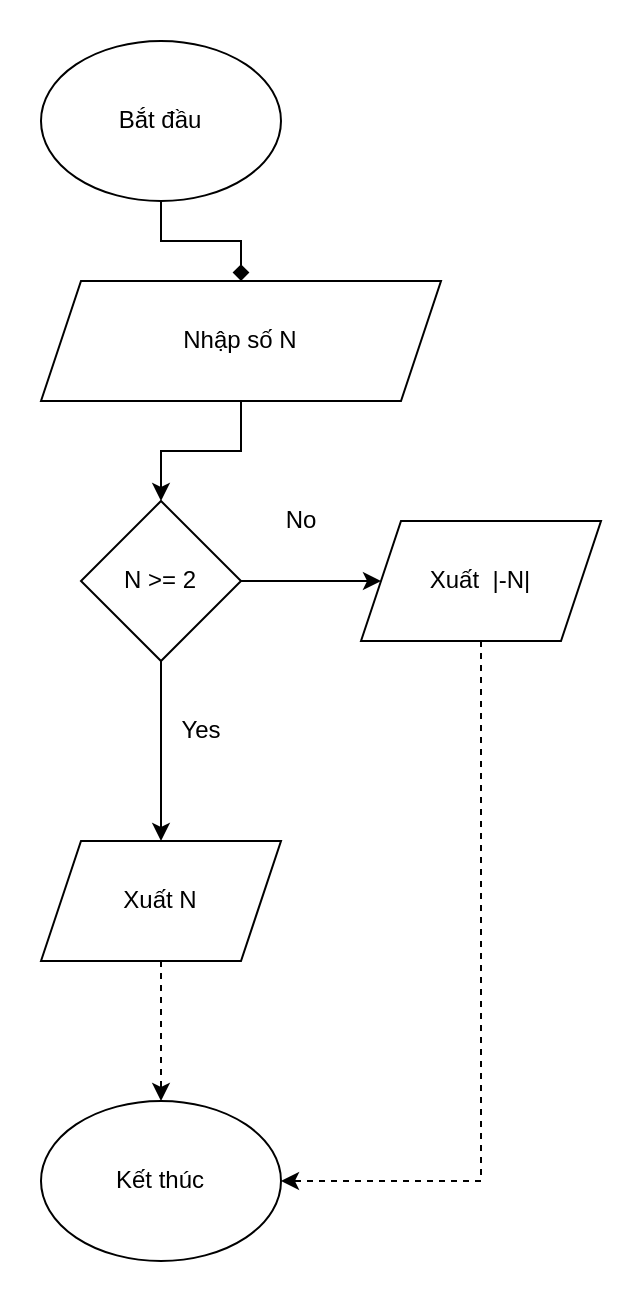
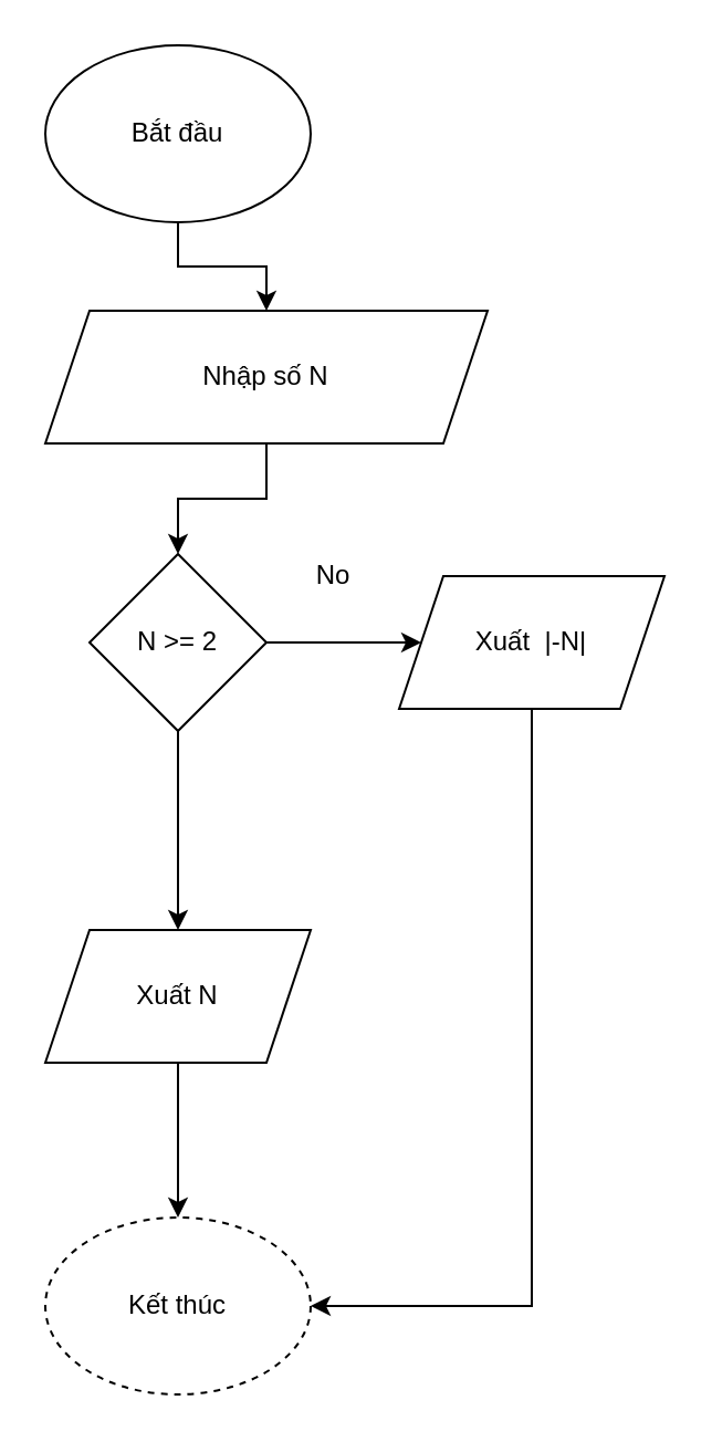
- <mxCell id="2" style="edgeStyle=orthogonalEdgeStyle;rounded=0;orthogonalLoop=1;jettySize=auto;html=1;exitX=0.5;exitY=1;exitDx=0;exitDy=0;entryX=0.5;entryY=0;entryDx=0;entryDy=0;endArrow=diamond;" edge="1" parent="1" source="3" target="5"><mxGeometry relative="1" as="geometry" /></mxCell>
+ <mxCell id="2" style="edgeStyle=orthogonalEdgeStyle;rounded=0;orthogonalLoop=1;jettySize=auto;html=1;exitX=0.5;exitY=1;exitDx=0;exitDy=0;entryX=0.5;entryY=0;entryDx=0;entryDy=0;" edge="1" parent="1" source="3" target="5"><mxGeometry relative="1" as="geometry" /></mxCell>
- <mxCell id="10" value="Yes" style="text;html=1;align=center;verticalAlign=middle;resizable=0;points=[];autosize=1;strokeColor=none;fillColor=none;" vertex="1" parent="1"><mxGeometry x="80" y="350" width="40" height="30" as="geometry" /></mxCell>
- <mxCell id="14" style="edgeStyle=orthogonalEdgeStyle;rounded=0;orthogonalLoop=1;jettySize=auto;html=1;exitX=0.5;exitY=1;exitDx=0;exitDy=0;entryX=1;entryY=0.5;entryDx=0;entryDy=0;dashed=1;" edge="1" parent="1" source="15" target="11"><mxGeometry relative="1" as="geometry" /></mxCell>
+ <mxCell id="14" style="edgeStyle=orthogonalEdgeStyle;rounded=0;orthogonalLoop=1;jettySize=auto;html=1;exitX=0.5;exitY=1;exitDx=0;exitDy=0;entryX=1;entryY=0.5;entryDx=0;entryDy=0;" edge="1" parent="1" source="15" target="11"><mxGeometry relative="1" as="geometry" /></mxCell>
- <mxCell id="12" style="edgeStyle=orthogonalEdgeStyle;rounded=0;orthogonalLoop=1;jettySize=auto;html=1;exitX=0.5;exitY=1;exitDx=0;exitDy=0;entryX=0.5;entryY=0;entryDx=0;entryDy=0;dashed=1;" edge="1" parent="1" source="13" target="11"><mxGeometry relative="1" as="geometry" /></mxCell>
+ <mxCell id="12" style="edgeStyle=orthogonalEdgeStyle;rounded=0;orthogonalLoop=1;jettySize=auto;html=1;exitX=0.5;exitY=1;exitDx=0;exitDy=0;entryX=0.5;entryY=0;entryDx=0;entryDy=0;" edge="1" parent="1" source="13" target="11"><mxGeometry relative="1" as="geometry" /></mxCell>
- <mxCell id="11" value="Kết thúc" style="ellipse;whiteSpace=wrap;html=1;" vertex="1" parent="1"><mxGeometry x="20" y="550" width="120" height="80" as="geometry" /></mxCell>
+ <mxCell id="11" value="Kết thúc" style="ellipse;whiteSpace=wrap;html=1;dashed=1;" vertex="1" parent="1"><mxGeometry x="20" y="550" width="120" height="80" as="geometry" /></mxCell>
